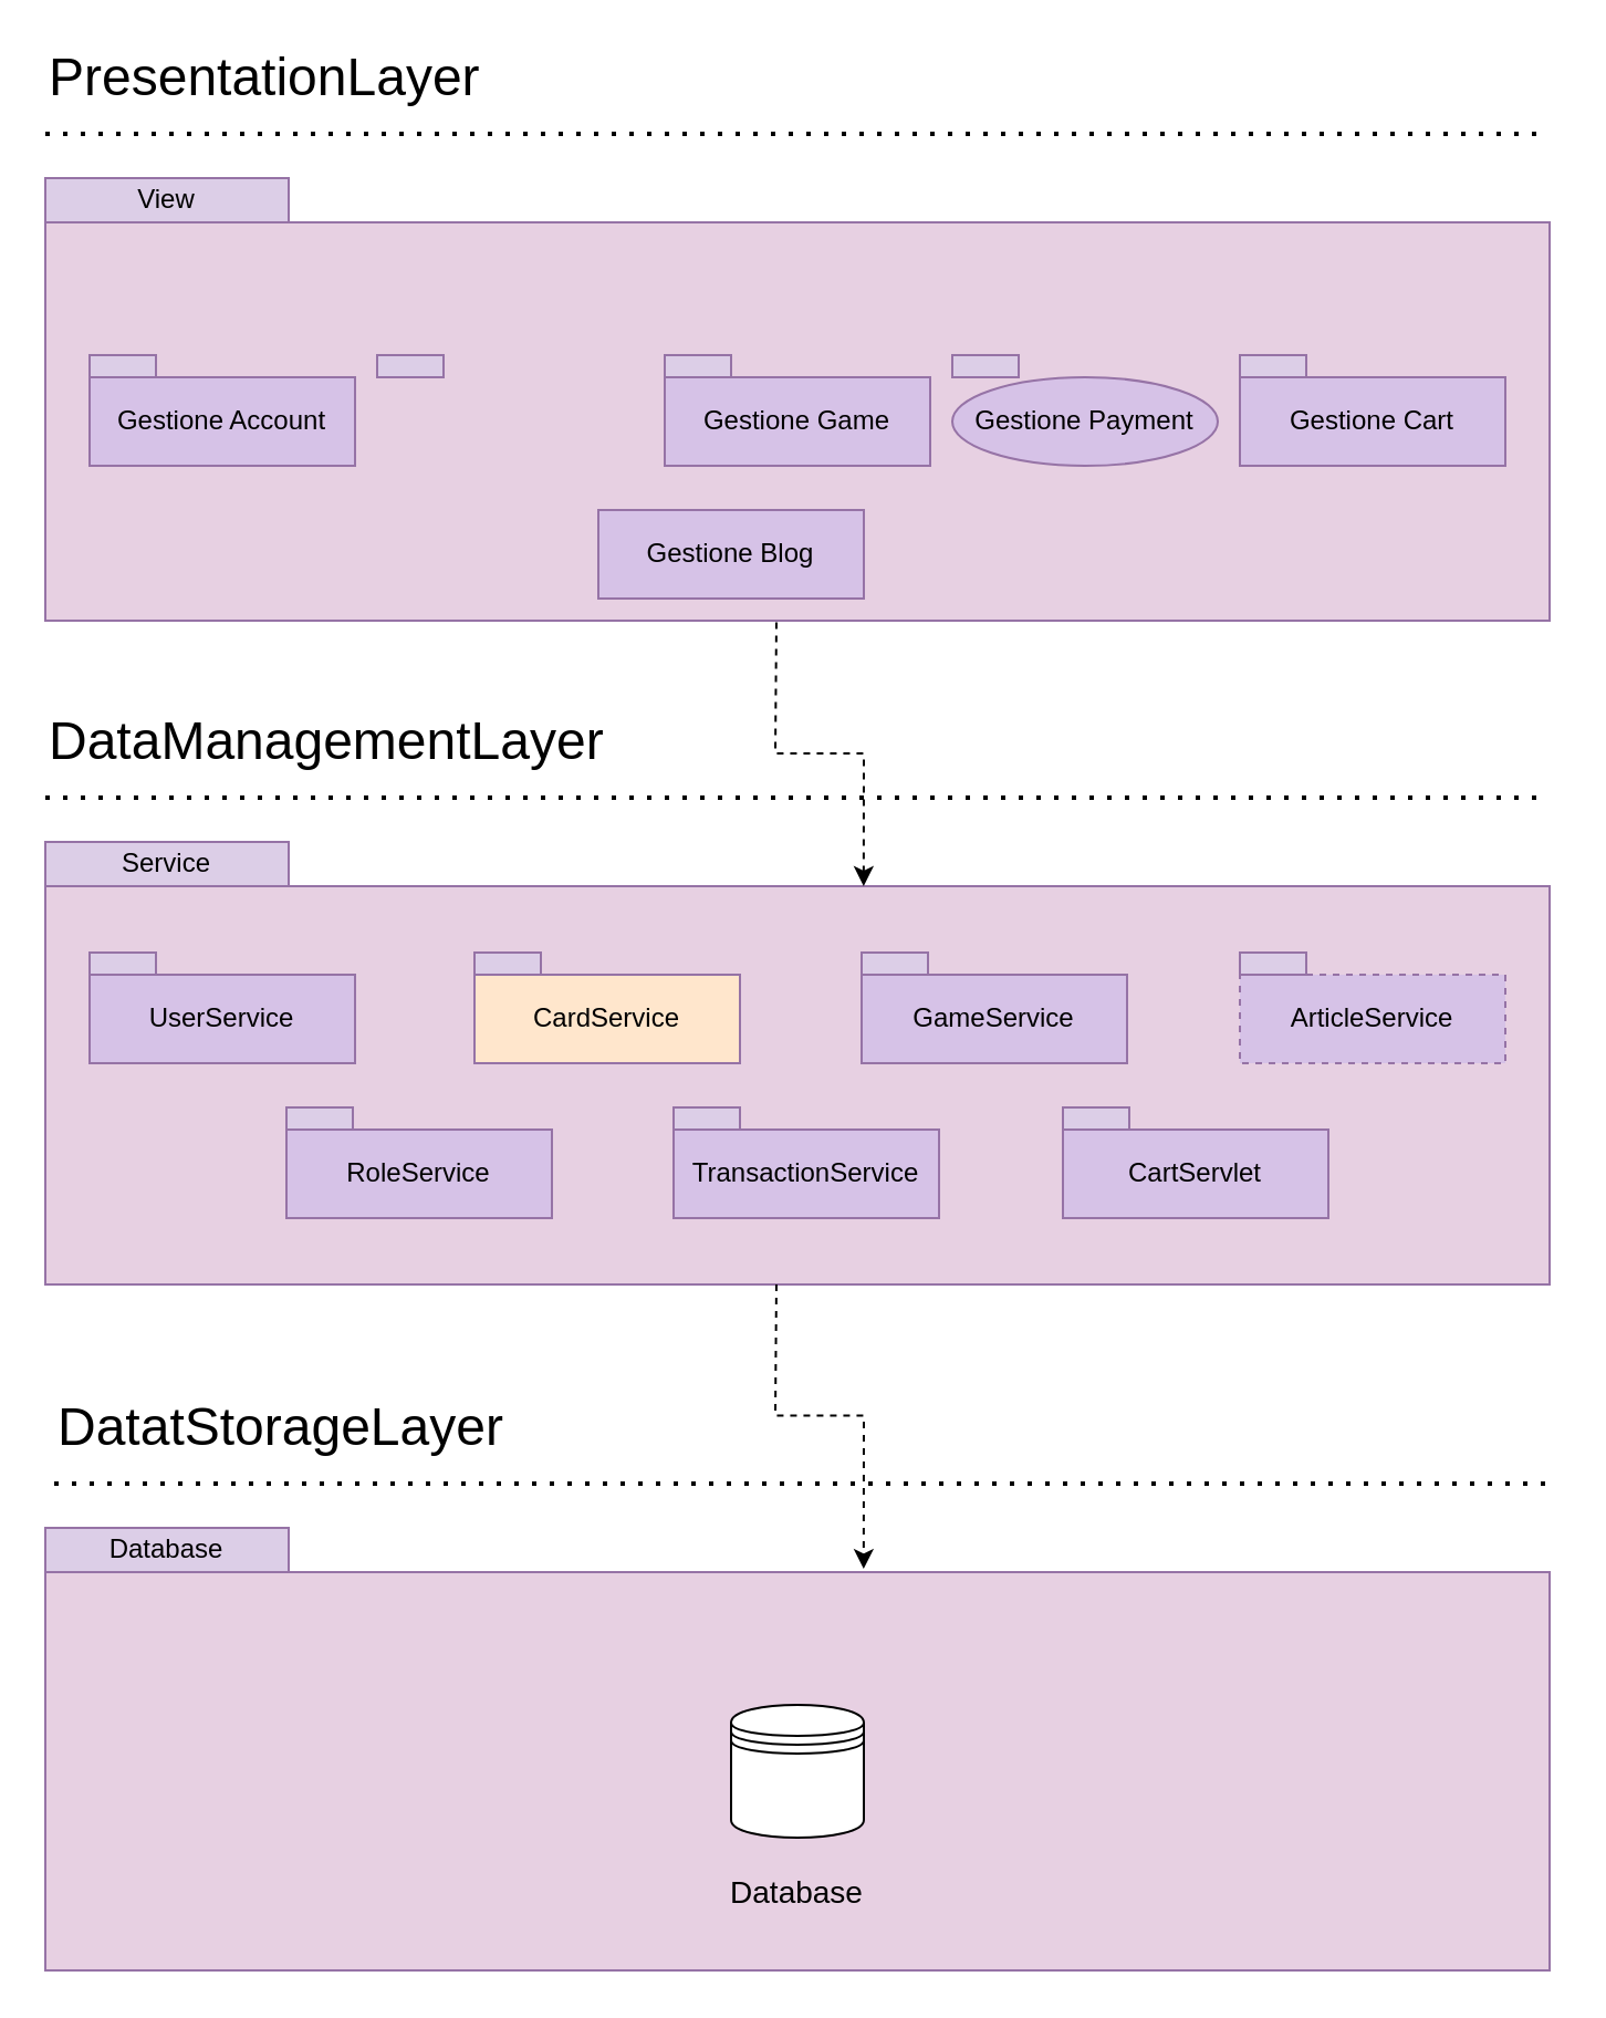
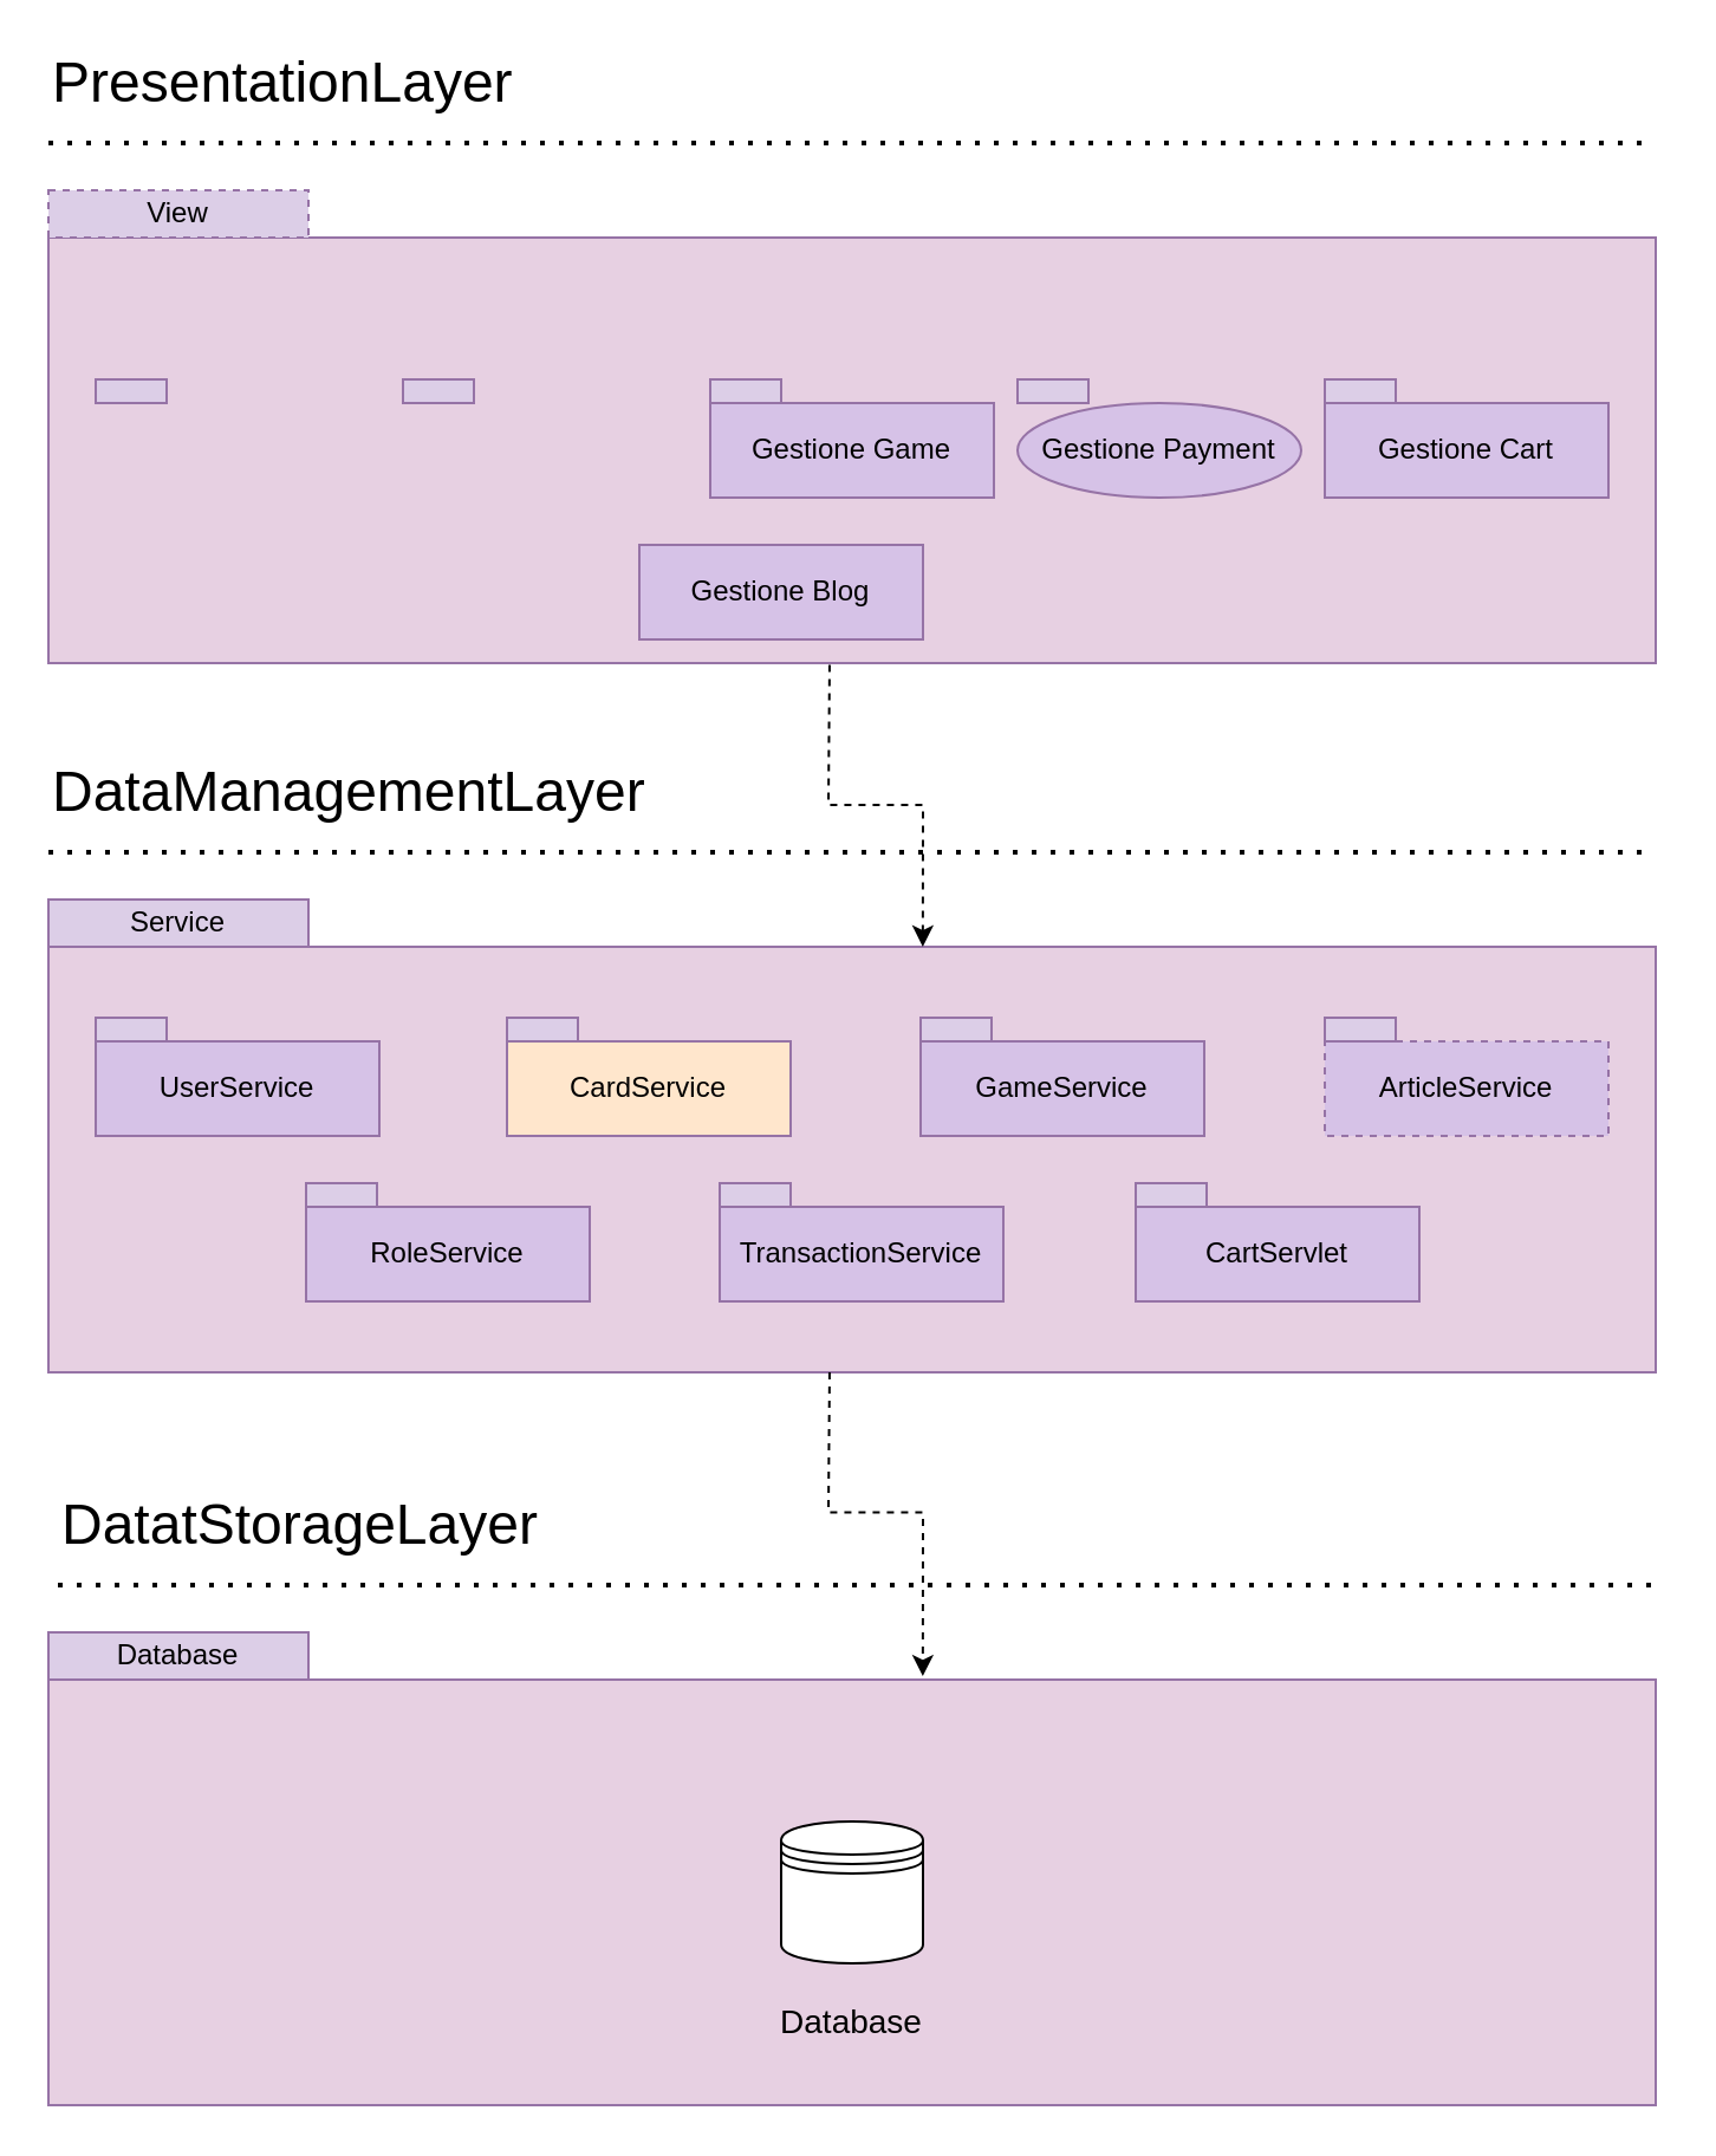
- <mxCell id="5" value="View" style="rounded=0;whiteSpace=wrap;html=1;fillColor=#DCCEE7;strokeColor=#9673a6;" parent="1" vertex="1"><mxGeometry x="20" y="80" width="110" height="20" as="geometry" /></mxCell>
+ <mxCell id="5" value="View" style="rounded=0;whiteSpace=wrap;html=1;fillColor=#DCCEE7;strokeColor=#9673a6;dashed=1;" parent="1" vertex="1"><mxGeometry x="20" y="80" width="110" height="20" as="geometry" /></mxCell>
- <mxCell id="6" value="Gestione Account" style="rounded=0;whiteSpace=wrap;html=1;fillColor=#D6C2E7;strokeColor=#9673a6;" parent="1" vertex="1"><mxGeometry x="40" y="170" width="120" height="40" as="geometry" /></mxCell>
